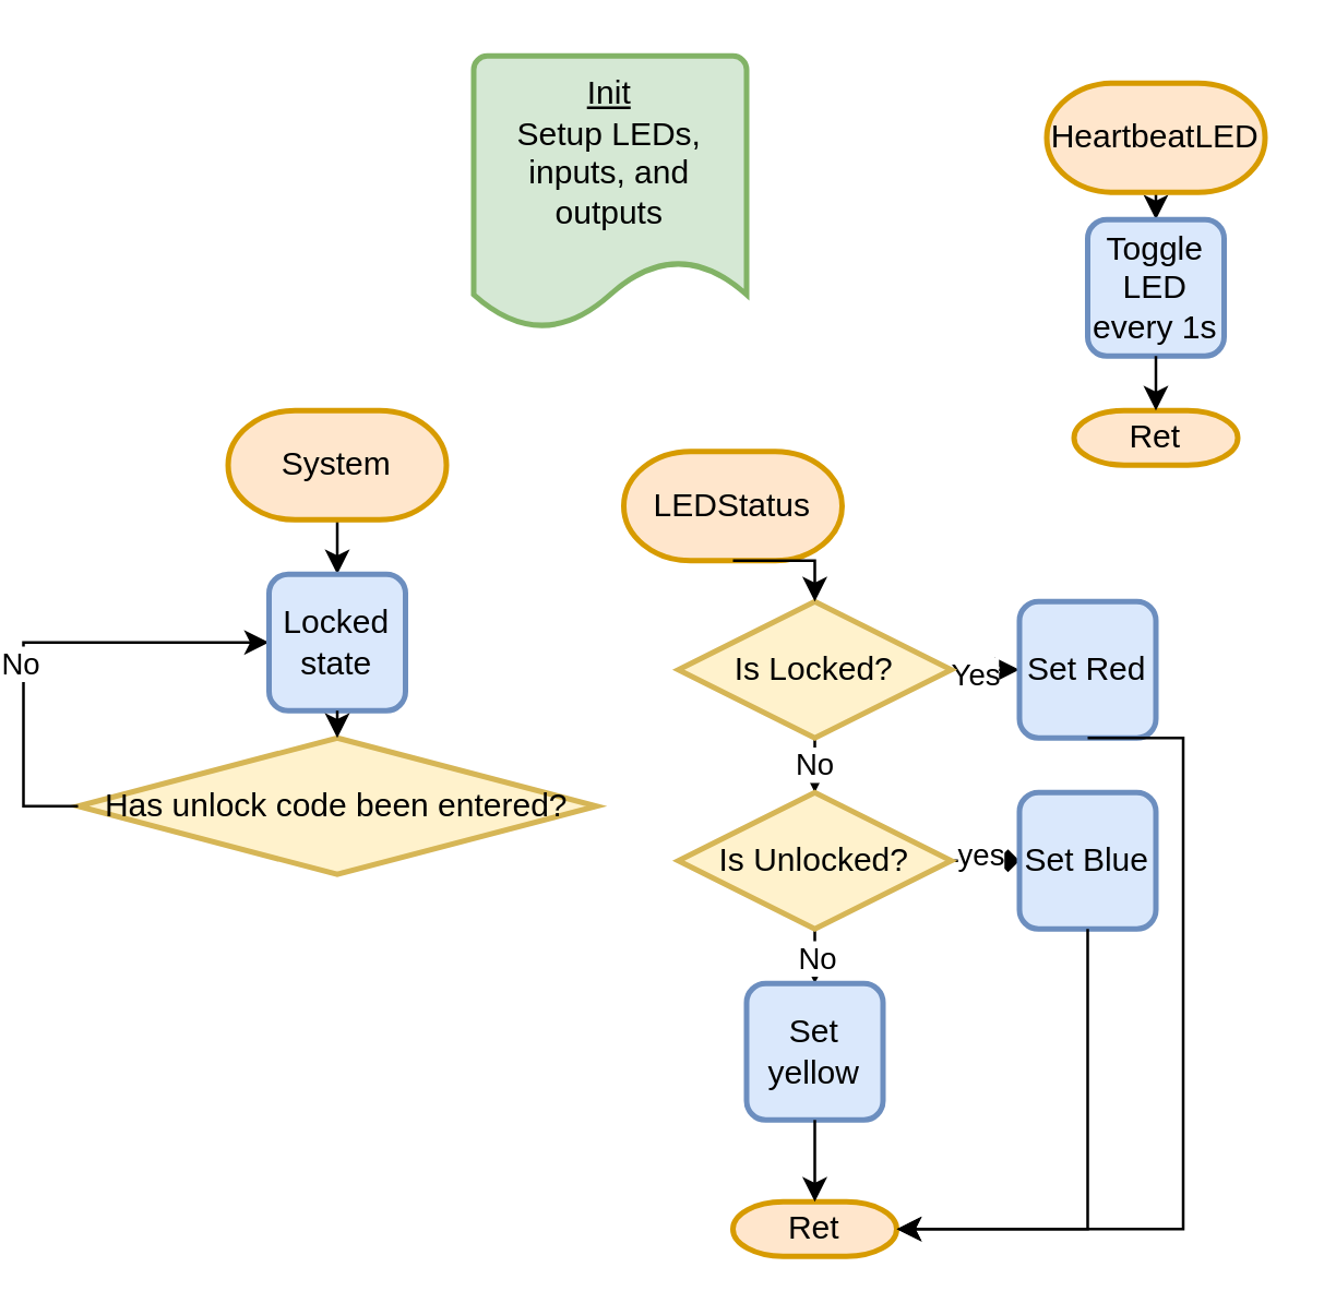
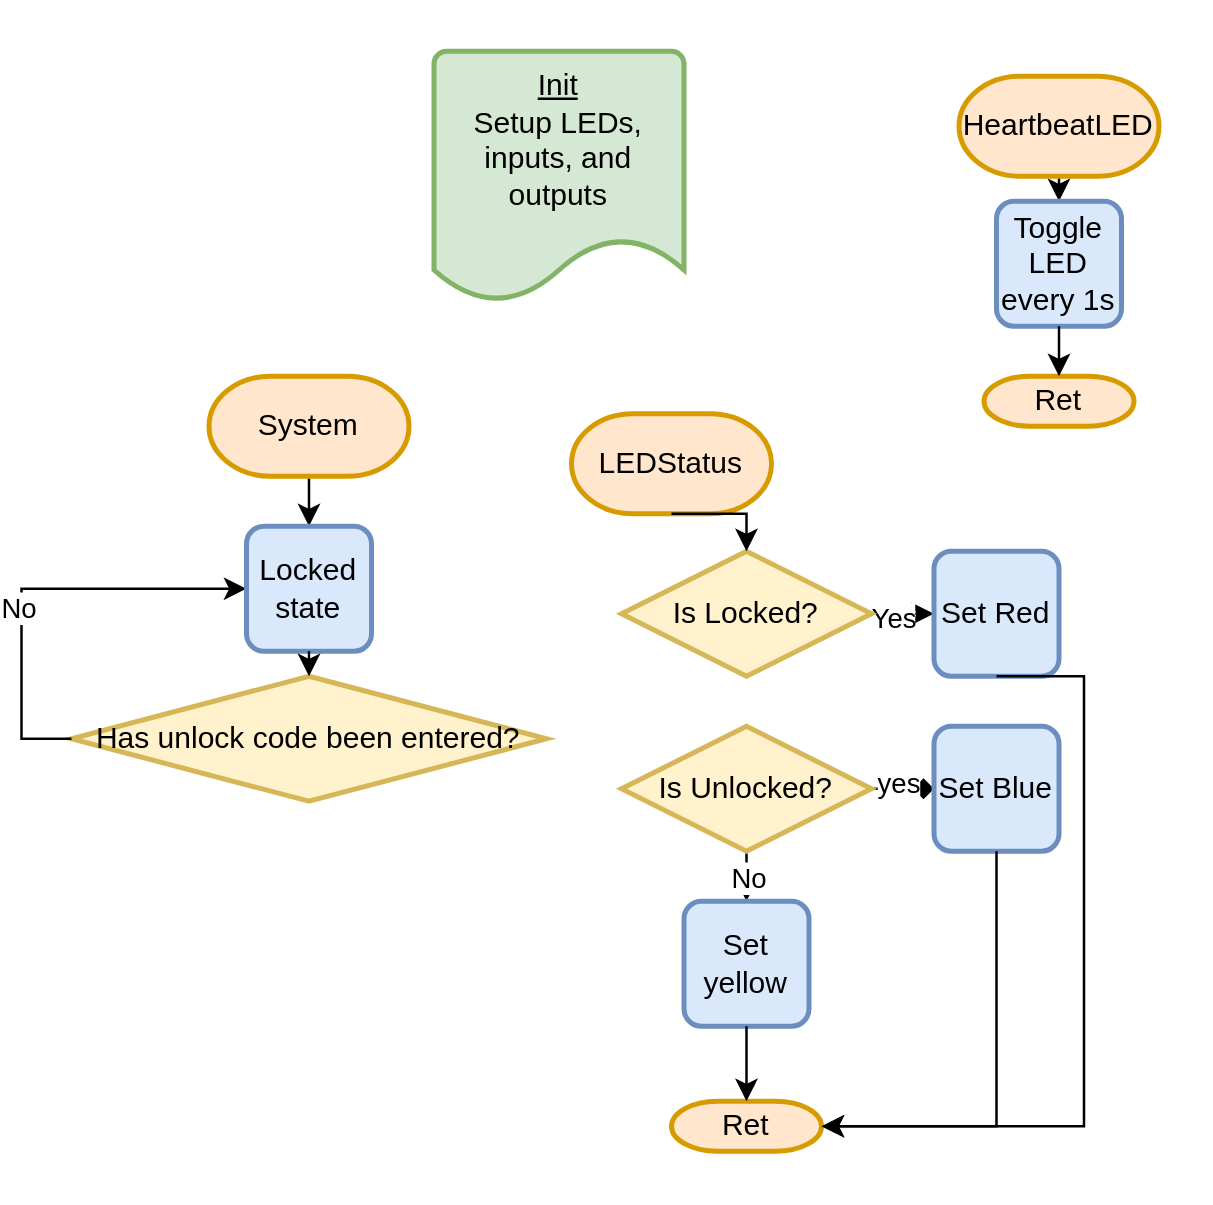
- <mxCell id="16" value="No" style="edgeStyle=orthogonalEdgeStyle;rounded=0;orthogonalLoop=1;jettySize=auto;html=1;" edge="1" parent="1" source="19" target="24"><mxGeometry relative="1" as="geometry" /></mxCell>
